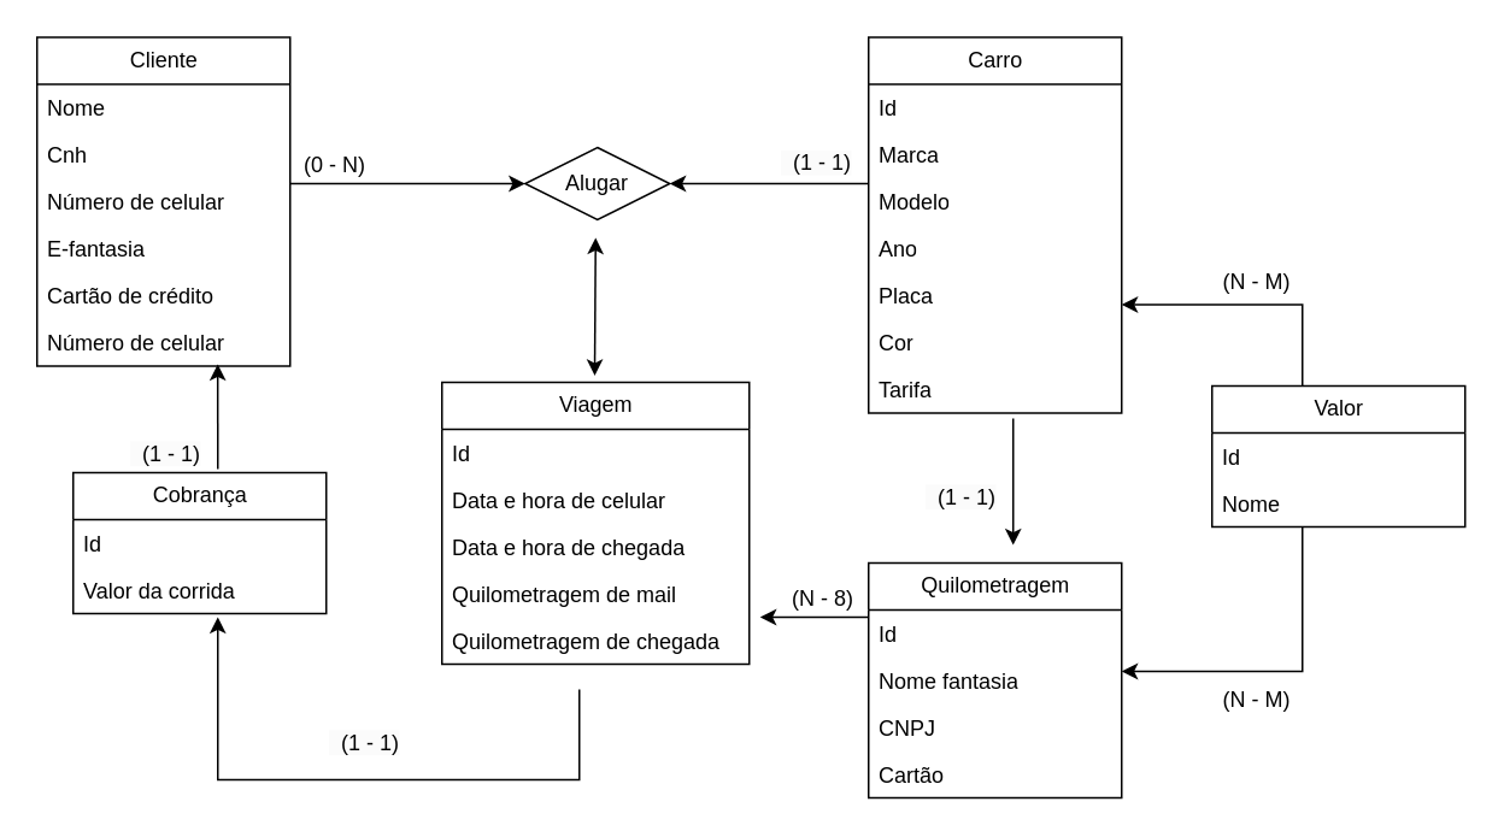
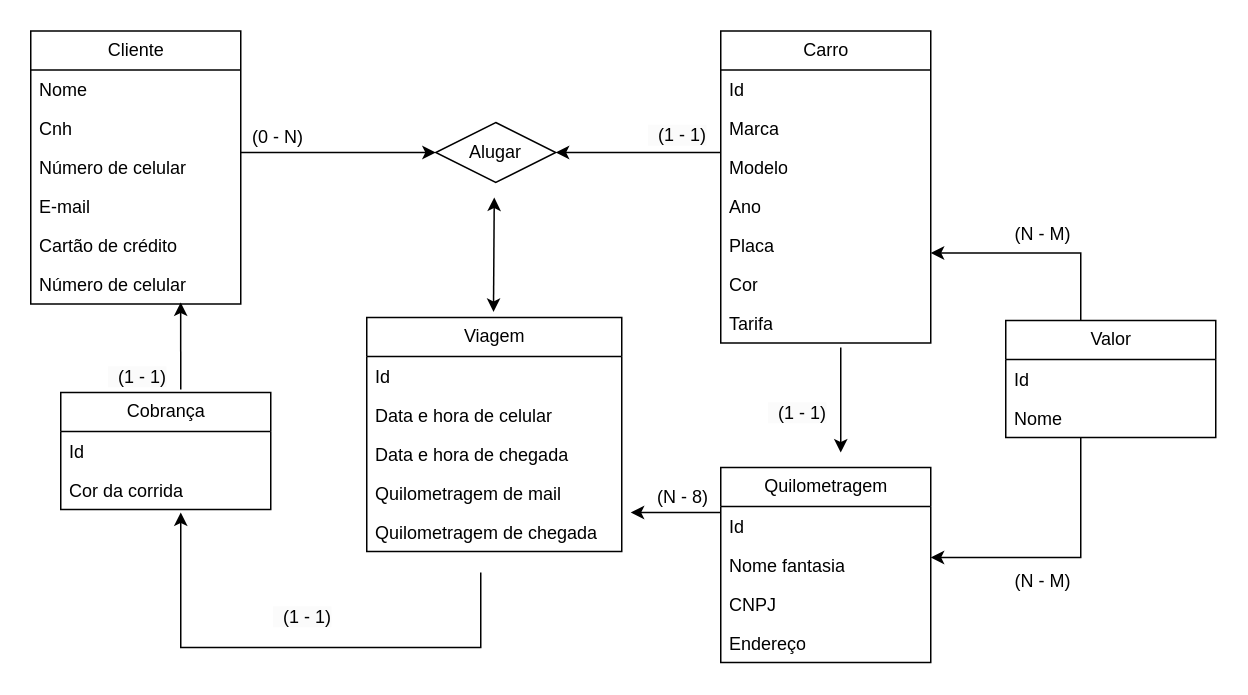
- <mxCell id="6" value="E-fantasia" style="text;strokeColor=none;fillColor=none;align=left;verticalAlign=top;spacingLeft=4;spacingRight=4;overflow=hidden;rotatable=0;points=[[0,0.5],[1,0.5]];portConstraint=eastwest;whiteSpace=wrap;html=1;" vertex="1" parent="2"><mxGeometry y="104" width="140" height="26" as="geometry" /></mxCell>
+ <mxCell id="6" value="E-mail" style="text;strokeColor=none;fillColor=none;align=left;verticalAlign=top;spacingLeft=4;spacingRight=4;overflow=hidden;rotatable=0;points=[[0,0.5],[1,0.5]];portConstraint=eastwest;whiteSpace=wrap;html=1;" vertex="1" parent="2"><mxGeometry y="104" width="140" height="26" as="geometry" /></mxCell>
- <mxCell id="28" value="Valor da corrida" style="text;strokeColor=none;fillColor=none;align=left;verticalAlign=top;spacingLeft=4;spacingRight=4;overflow=hidden;rotatable=0;points=[[0,0.5],[1,0.5]];portConstraint=eastwest;whiteSpace=wrap;html=1;" vertex="1" parent="26"><mxGeometry y="52" width="140" height="26" as="geometry" /></mxCell>
+ <mxCell id="28" value="Cor da corrida" style="text;strokeColor=none;fillColor=none;align=left;verticalAlign=top;spacingLeft=4;spacingRight=4;overflow=hidden;rotatable=0;points=[[0,0.5],[1,0.5]];portConstraint=eastwest;whiteSpace=wrap;html=1;" vertex="1" parent="26"><mxGeometry y="52" width="140" height="26" as="geometry" /></mxCell>
- <mxCell id="39" value="Cartão" style="text;strokeColor=none;fillColor=none;align=left;verticalAlign=top;spacingLeft=4;spacingRight=4;overflow=hidden;rotatable=0;points=[[0,0.5],[1,0.5]];portConstraint=eastwest;whiteSpace=wrap;html=1;" vertex="1" parent="35"><mxGeometry y="104" width="140" height="26" as="geometry" /></mxCell>
+ <mxCell id="39" value="Endereço" style="text;strokeColor=none;fillColor=none;align=left;verticalAlign=top;spacingLeft=4;spacingRight=4;overflow=hidden;rotatable=0;points=[[0,0.5],[1,0.5]];portConstraint=eastwest;whiteSpace=wrap;html=1;" vertex="1" parent="35"><mxGeometry y="104" width="140" height="26" as="geometry" /></mxCell>
